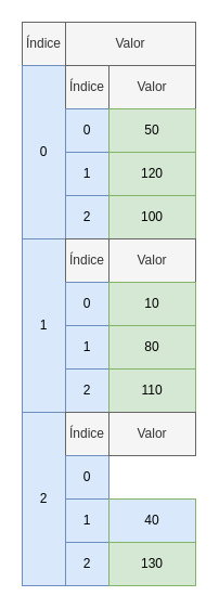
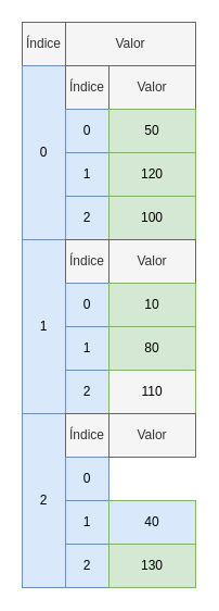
- <mxCell id="21" value="110" style="rounded=0;whiteSpace=wrap;html=1;fillColor=#d5e8d4;strokeColor=#82b366;" vertex="1" parent="1"><mxGeometry x="100" y="340" width="80" height="40" as="geometry" /></mxCell>
+ <mxCell id="21" value="110" style="rounded=0;whiteSpace=wrap;html=1;fillColor=#f5f5f5;strokeColor=#82b366;" vertex="1" parent="1"><mxGeometry x="100" y="340" width="80" height="40" as="geometry" /></mxCell>
